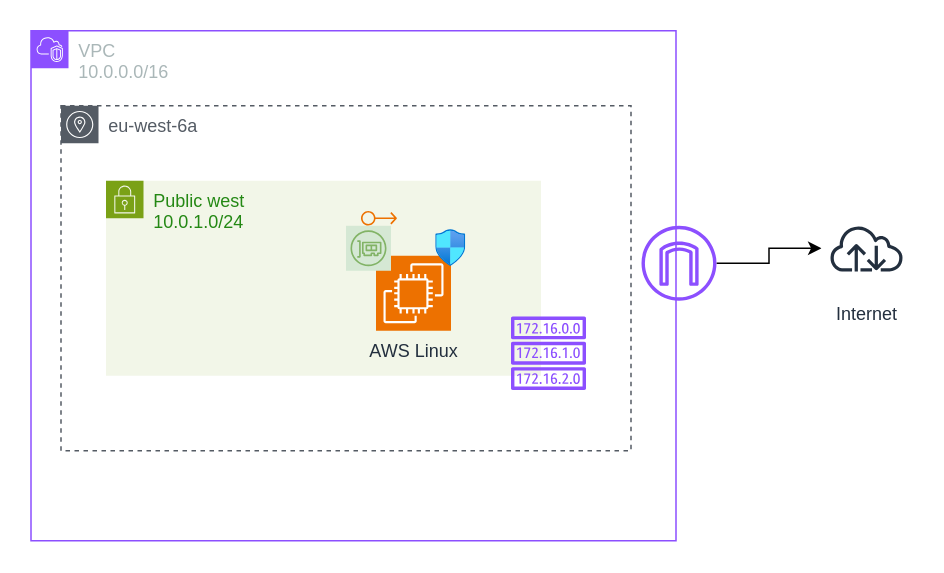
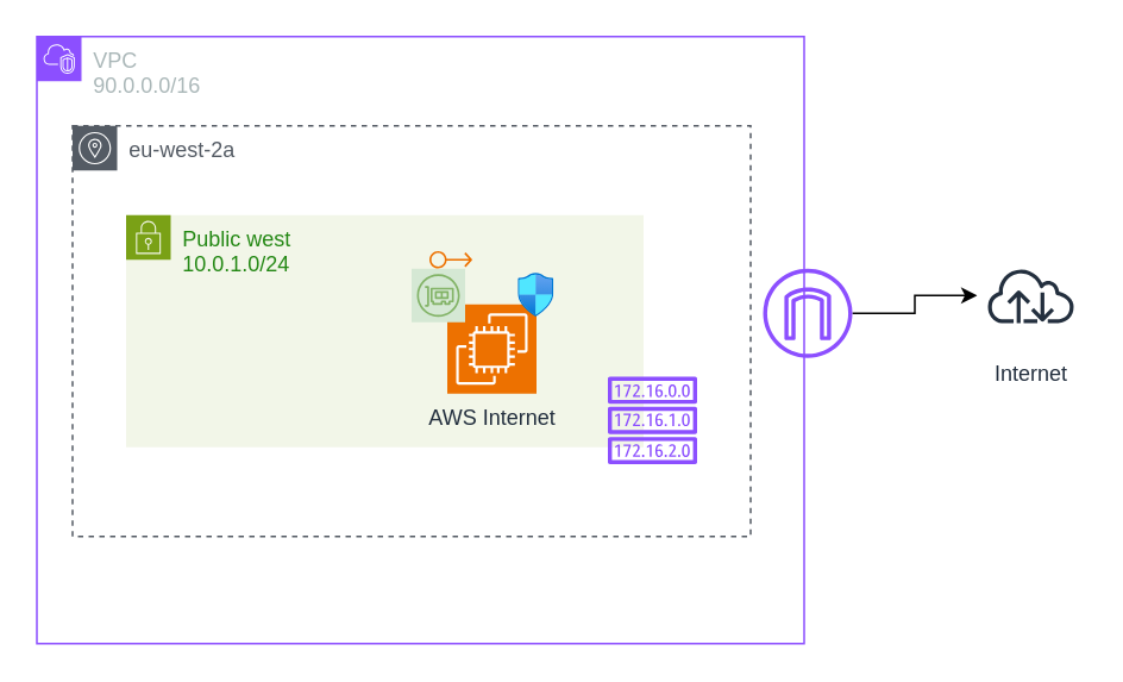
- <mxCell id="2" value="VPC&lt;div&gt;10.0.0.0/16&lt;/div&gt;" style="points=[[0,0],[0.25,0],[0.5,0],[0.75,0],[1,0],[1,0.25],[1,0.5],[1,0.75],[1,1],[0.75,1],[0.5,1],[0.25,1],[0,1],[0,0.75],[0,0.5],[0,0.25]];outlineConnect=0;gradientColor=none;html=1;whiteSpace=wrap;fontSize=12;fontStyle=0;container=0;pointerEvents=0;collapsible=0;recursiveResize=0;shape=mxgraph.aws4.group;grIcon=mxgraph.aws4.group_vpc2;strokeColor=#8C4FFF;fillColor=none;verticalAlign=top;align=left;spacingLeft=30;fontColor=#AAB7B8;dashed=0;" parent="1" vertex="1"><mxGeometry x="20" y="20" width="430" height="340" as="geometry" /></mxCell>
+ <mxCell id="2" value="VPC&lt;div&gt;90.0.0.0/16&lt;/div&gt;" style="points=[[0,0],[0.25,0],[0.5,0],[0.75,0],[1,0],[1,0.25],[1,0.5],[1,0.75],[1,1],[0.75,1],[0.5,1],[0.25,1],[0,1],[0,0.75],[0,0.5],[0,0.25]];outlineConnect=0;gradientColor=none;html=1;whiteSpace=wrap;fontSize=12;fontStyle=0;container=0;pointerEvents=0;collapsible=0;recursiveResize=0;shape=mxgraph.aws4.group;grIcon=mxgraph.aws4.group_vpc2;strokeColor=#8C4FFF;fillColor=none;verticalAlign=top;align=left;spacingLeft=30;fontColor=#AAB7B8;dashed=0;" parent="1" vertex="1"><mxGeometry x="20" y="20" width="430" height="340" as="geometry" /></mxCell>
- <mxCell id="10" value="eu-west-6a" style="sketch=0;outlineConnect=0;gradientColor=none;html=1;whiteSpace=wrap;fontSize=12;fontStyle=0;shape=mxgraph.aws4.group;grIcon=mxgraph.aws4.group_availability_zone;strokeColor=#545B64;fillColor=none;verticalAlign=top;align=left;spacingLeft=30;fontColor=#545B64;dashed=1;" parent="1" vertex="1"><mxGeometry x="40" y="70" width="380" height="230" as="geometry" /></mxCell>
+ <mxCell id="10" value="eu-west-2a" style="sketch=0;outlineConnect=0;gradientColor=none;html=1;whiteSpace=wrap;fontSize=12;fontStyle=0;shape=mxgraph.aws4.group;grIcon=mxgraph.aws4.group_availability_zone;strokeColor=#545B64;fillColor=none;verticalAlign=top;align=left;spacingLeft=30;fontColor=#545B64;dashed=1;" parent="1" vertex="1"><mxGeometry x="40" y="70" width="380" height="230" as="geometry" /></mxCell>
- <mxCell id="7" value="AWS Linux" style="sketch=0;points=[[0,0,0],[0.25,0,0],[0.5,0,0],[0.75,0,0],[1,0,0],[0,1,0],[0.25,1,0],[0.5,1,0],[0.75,1,0],[1,1,0],[0,0.25,0],[0,0.5,0],[0,0.75,0],[1,0.25,0],[1,0.5,0],[1,0.75,0]];outlineConnect=0;fontColor=#232F3E;fillColor=#ED7100;strokeColor=#ffffff;dashed=0;verticalLabelPosition=bottom;verticalAlign=top;align=center;html=1;fontSize=12;fontStyle=0;aspect=fixed;shape=mxgraph.aws4.resourceIcon;resIcon=mxgraph.aws4.ec2;" parent="1" vertex="1"><mxGeometry x="250" y="170" width="50" height="50" as="geometry" /></mxCell>
+ <mxCell id="7" value="AWS Internet" style="sketch=0;points=[[0,0,0],[0.25,0,0],[0.5,0,0],[0.75,0,0],[1,0,0],[0,1,0],[0.25,1,0],[0.5,1,0],[0.75,1,0],[1,1,0],[0,0.25,0],[0,0.5,0],[0,0.75,0],[1,0.25,0],[1,0.5,0],[1,0.75,0]];outlineConnect=0;fontColor=#232F3E;fillColor=#ED7100;strokeColor=#ffffff;dashed=0;verticalLabelPosition=bottom;verticalAlign=top;align=center;html=1;fontSize=12;fontStyle=0;aspect=fixed;shape=mxgraph.aws4.resourceIcon;resIcon=mxgraph.aws4.ec2;" parent="1" vertex="1"><mxGeometry x="250" y="170" width="50" height="50" as="geometry" /></mxCell>
